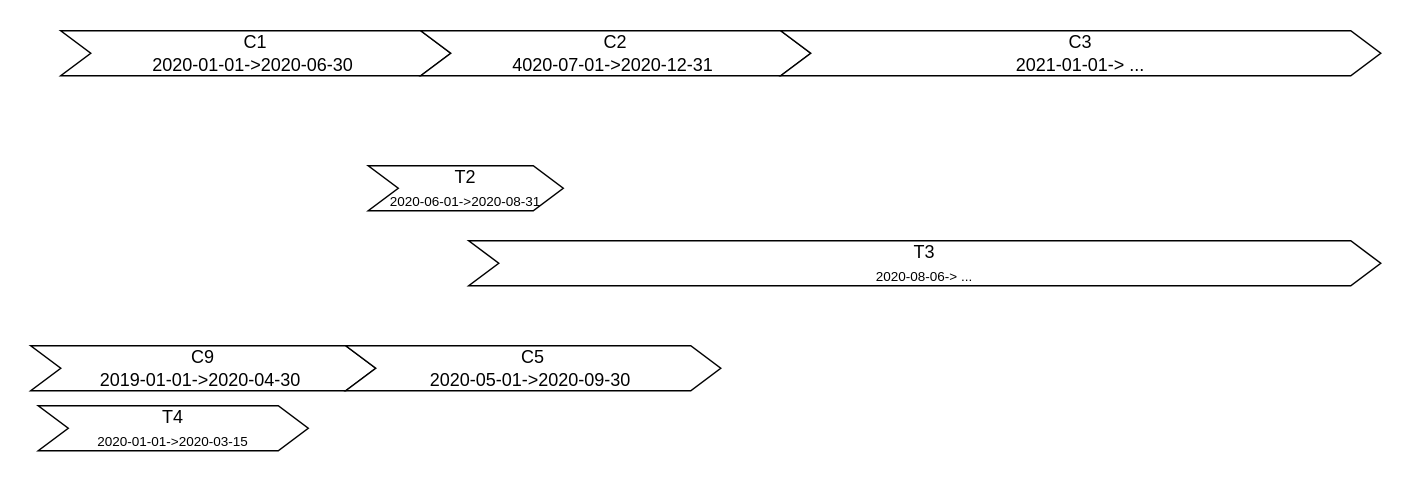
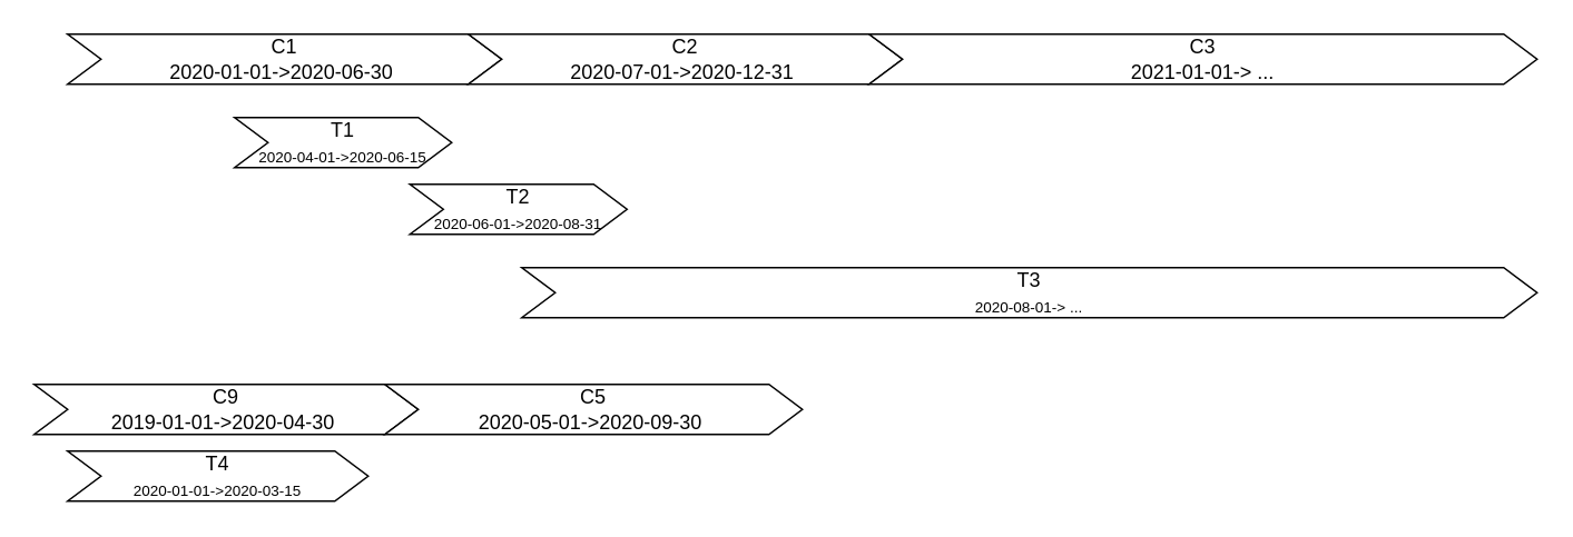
- <mxCell id="6" value="C2&lt;div&gt;4020-07-01-&amp;gt;2020-12-31&amp;nbsp;&lt;/div&gt;" style="shape=step;perimeter=stepPerimeter;whiteSpace=wrap;html=1;fixedSize=1;" vertex="1" parent="1"><mxGeometry x="280" y="20" width="260" height="30" as="geometry" /></mxCell>
+ <mxCell id="6" value="C2&lt;div&gt;2020-07-01-&amp;gt;2020-12-31&amp;nbsp;&lt;/div&gt;" style="shape=step;perimeter=stepPerimeter;whiteSpace=wrap;html=1;fixedSize=1;" vertex="1" parent="1"><mxGeometry x="280" y="20" width="260" height="30" as="geometry" /></mxCell>
+ <mxCell id="2" value="T1&lt;div&gt;&lt;font style=&quot;font-size: 9px;&quot;&gt;2020-04-01-&amp;gt;2020-06-15&lt;/font&gt;&lt;/div&gt;" style="shape=step;perimeter=stepPerimeter;whiteSpace=wrap;html=1;fixedSize=1;" vertex="1" parent="1"><mxGeometry x="140" y="70" width="130" height="30" as="geometry" /></mxCell>
- <mxCell id="4" value="T3&lt;div&gt;&lt;span style=&quot;font-size: 9px;&quot;&gt;2020-08-06-&amp;gt; ...&lt;/span&gt;&lt;/div&gt;" style="shape=step;perimeter=stepPerimeter;whiteSpace=wrap;html=1;fixedSize=1;" vertex="1" parent="1"><mxGeometry x="312" y="160" width="608" height="30" as="geometry" /></mxCell>
+ <mxCell id="4" value="T3&lt;div&gt;&lt;span style=&quot;font-size: 9px;&quot;&gt;2020-08-01-&amp;gt; ...&lt;/span&gt;&lt;/div&gt;" style="shape=step;perimeter=stepPerimeter;whiteSpace=wrap;html=1;fixedSize=1;" vertex="1" parent="1"><mxGeometry x="312" y="160" width="608" height="30" as="geometry" /></mxCell>
- <mxCell id="9" value="T4&lt;div&gt;&lt;span style=&quot;font-size: 9px;&quot;&gt;2020-01-01-&amp;gt;2020-03-15&lt;/span&gt;&lt;/div&gt;" style="shape=step;perimeter=stepPerimeter;whiteSpace=wrap;html=1;fixedSize=1;" vertex="1" parent="1"><mxGeometry x="25" y="270" width="180" height="30" as="geometry" /></mxCell>
+ <mxCell id="9" value="T4&lt;div&gt;&lt;span style=&quot;font-size: 9px;&quot;&gt;2020-01-01-&amp;gt;2020-03-15&lt;/span&gt;&lt;/div&gt;" style="shape=step;perimeter=stepPerimeter;whiteSpace=wrap;html=1;fixedSize=1;" vertex="1" parent="1"><mxGeometry x="40" y="270" width="180" height="30" as="geometry" /></mxCell>
